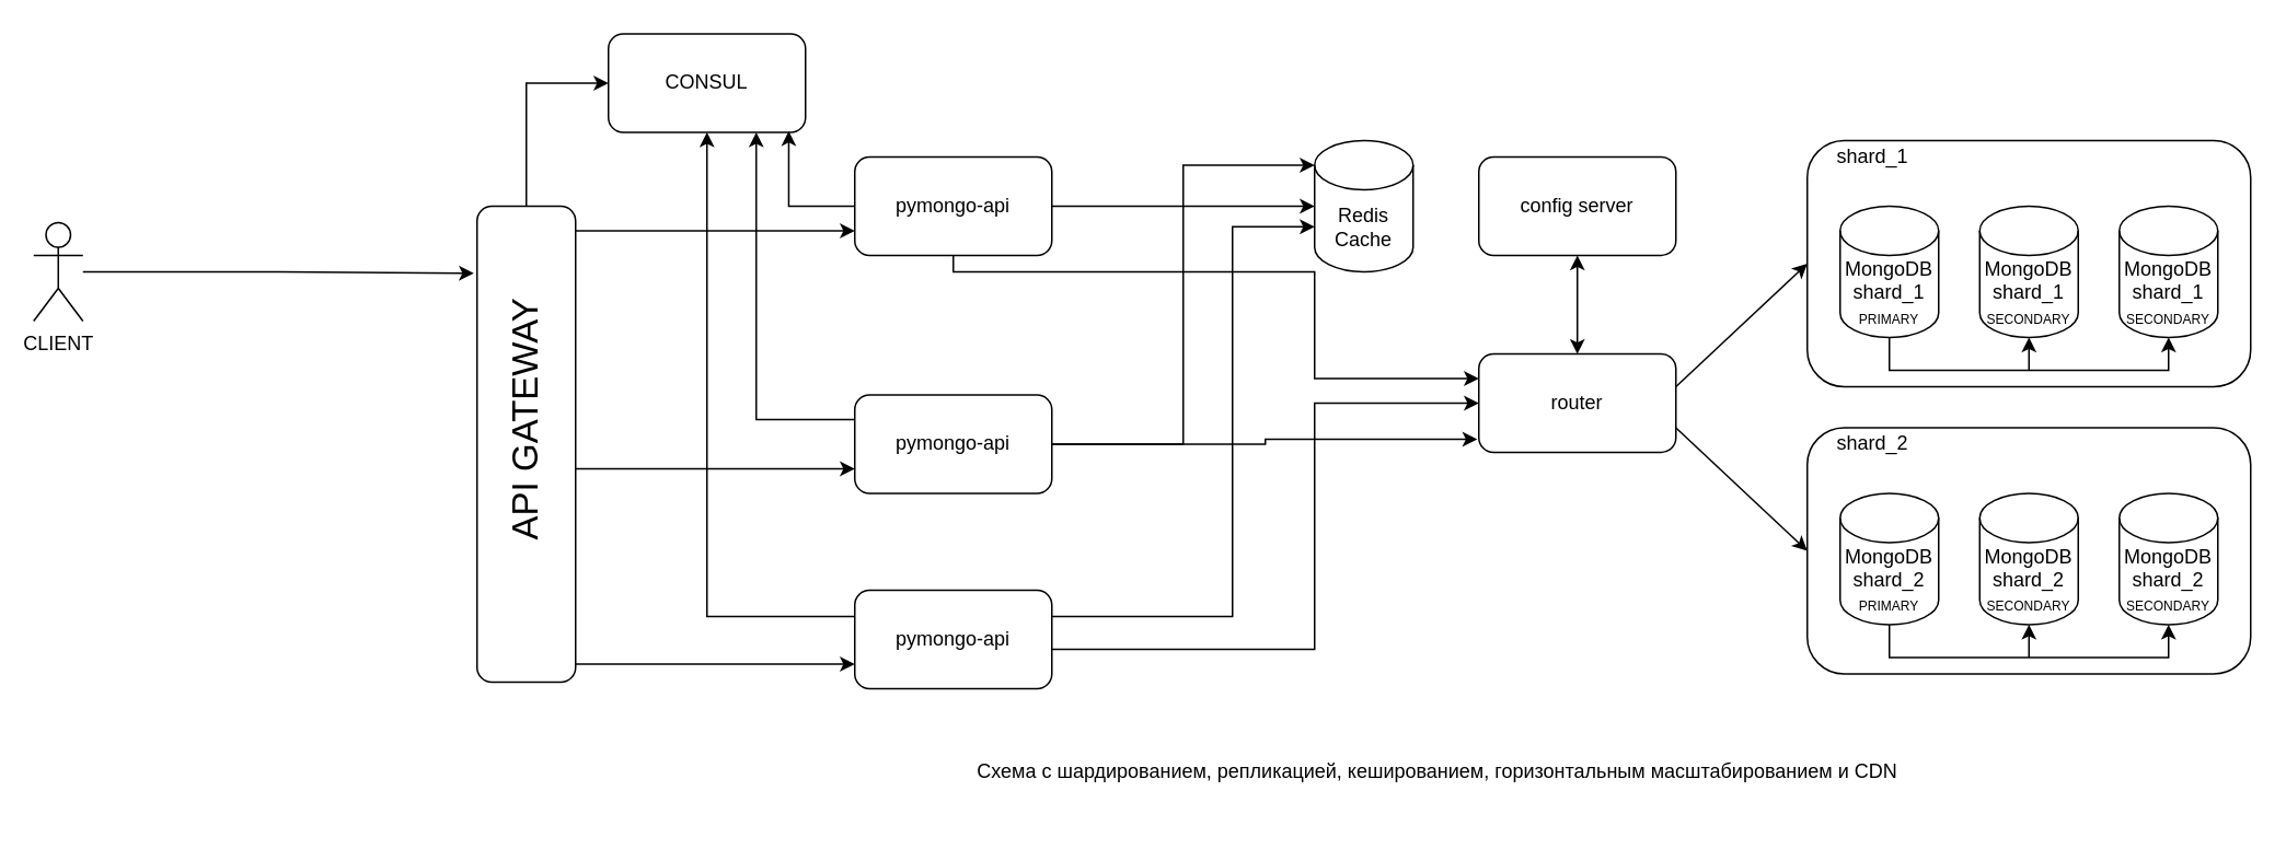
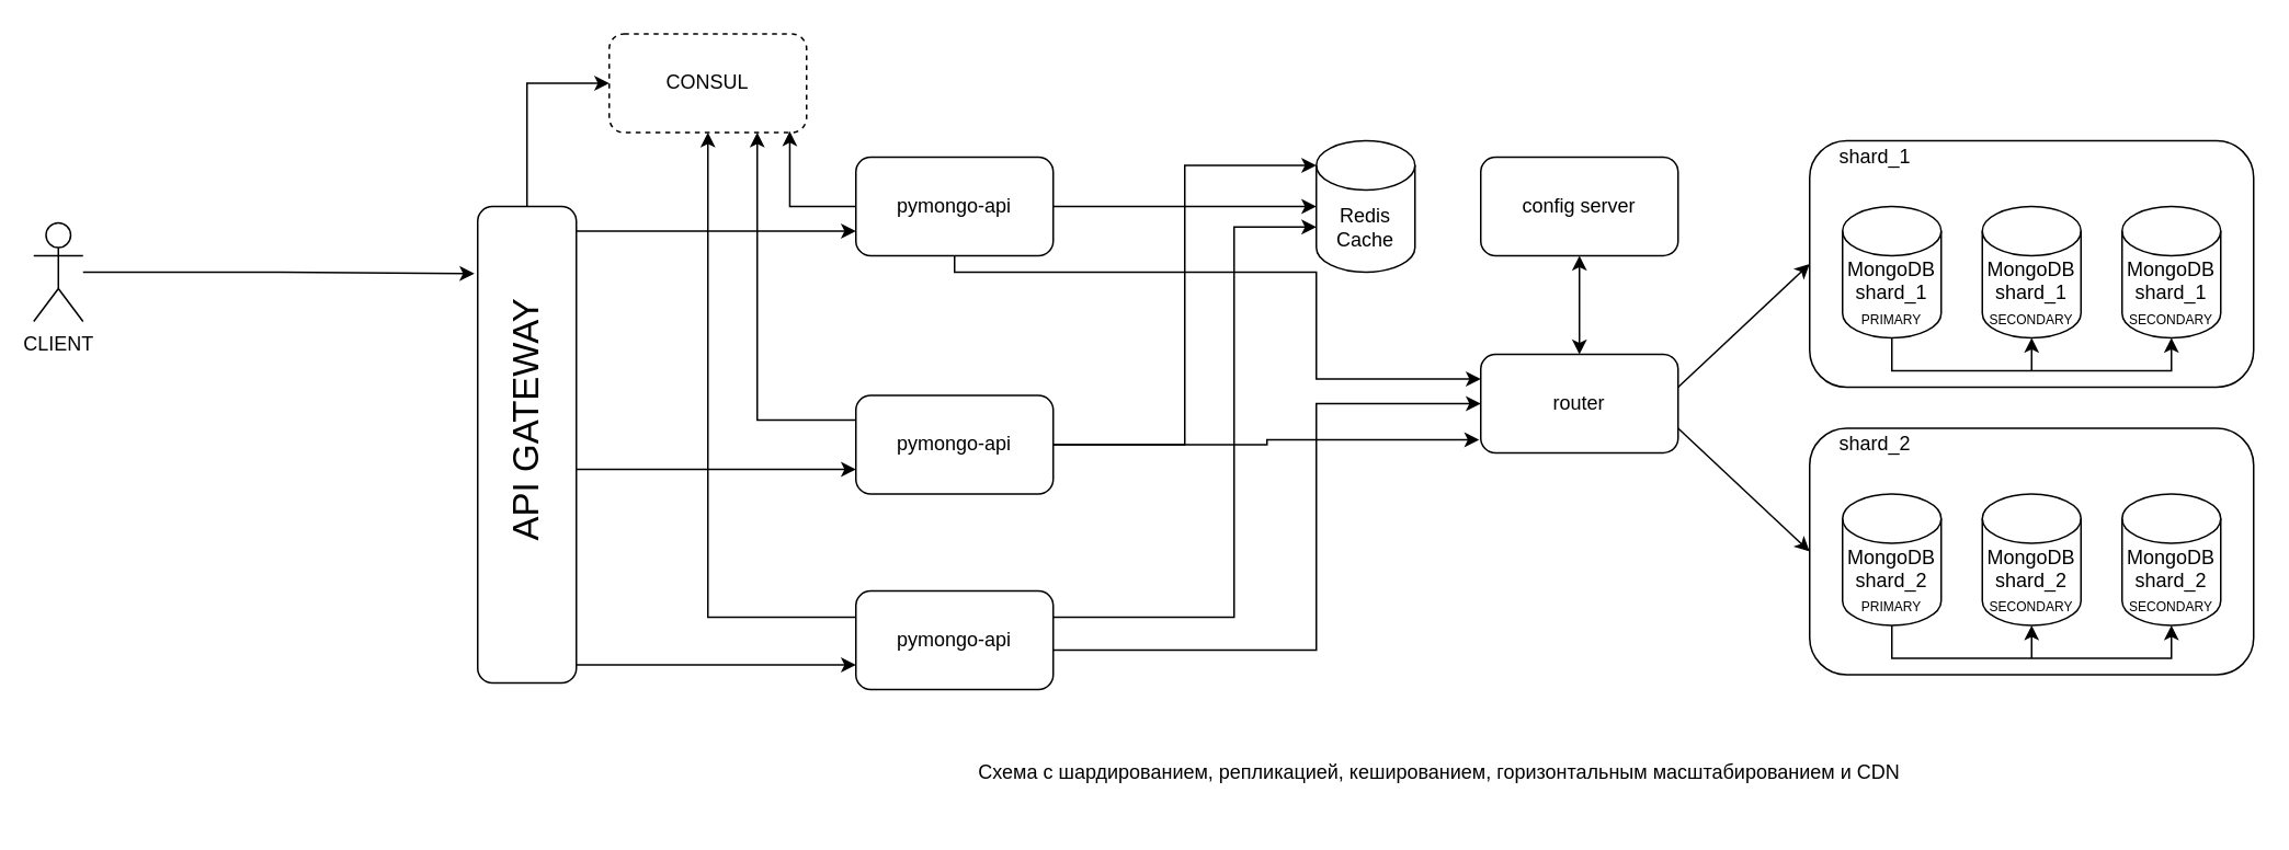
- <mxCell id="40" value="CONSUL" style="rounded=1;whiteSpace=wrap;html=1;" parent="1" vertex="1"><mxGeometry x="370" y="20" width="120" height="60" as="geometry" /></mxCell>
+ <mxCell id="40" value="CONSUL" style="rounded=1;whiteSpace=wrap;html=1;dashed=1;" parent="1" vertex="1"><mxGeometry x="370" y="20" width="120" height="60" as="geometry" /></mxCell>
